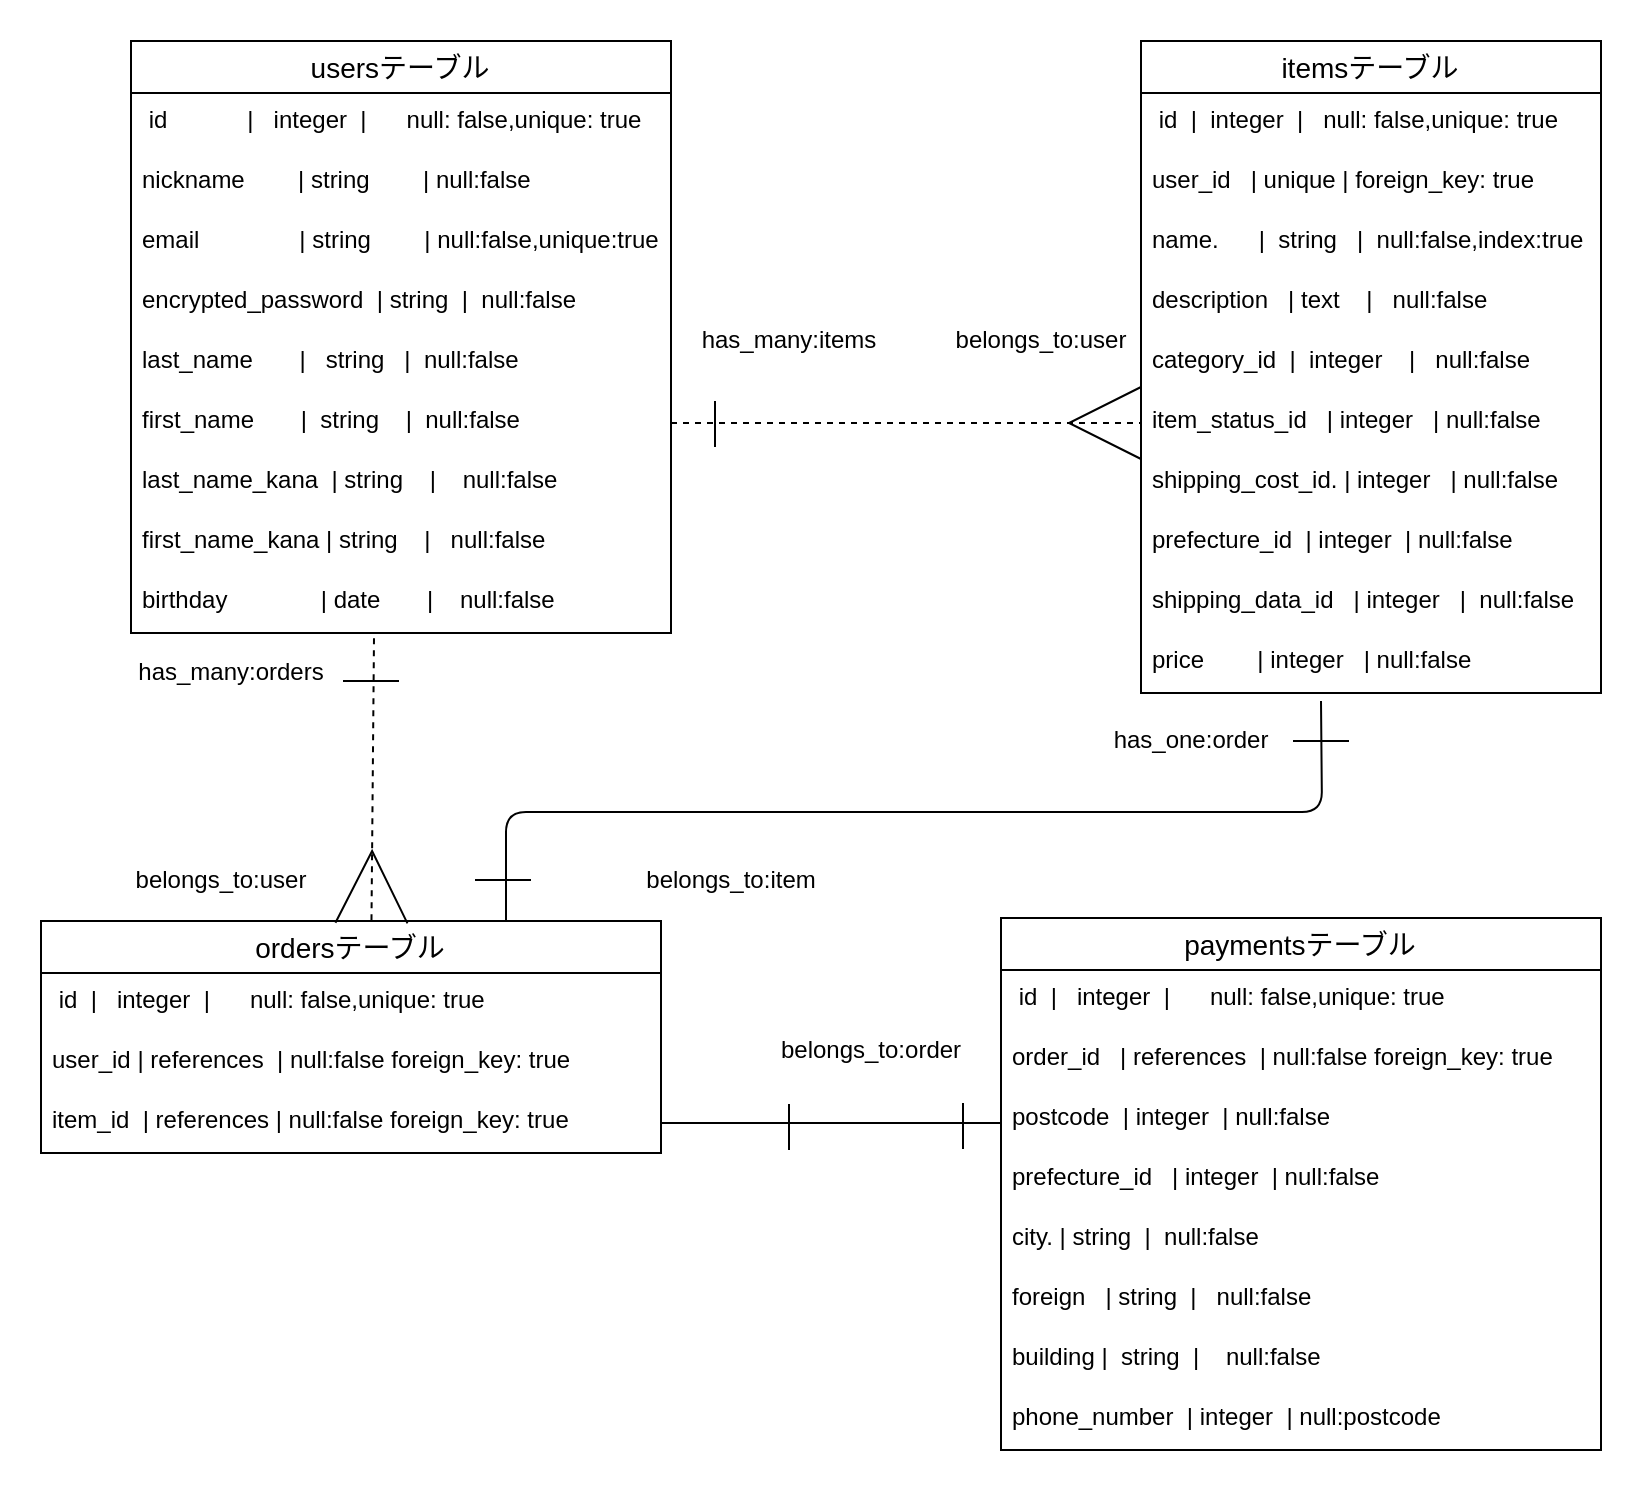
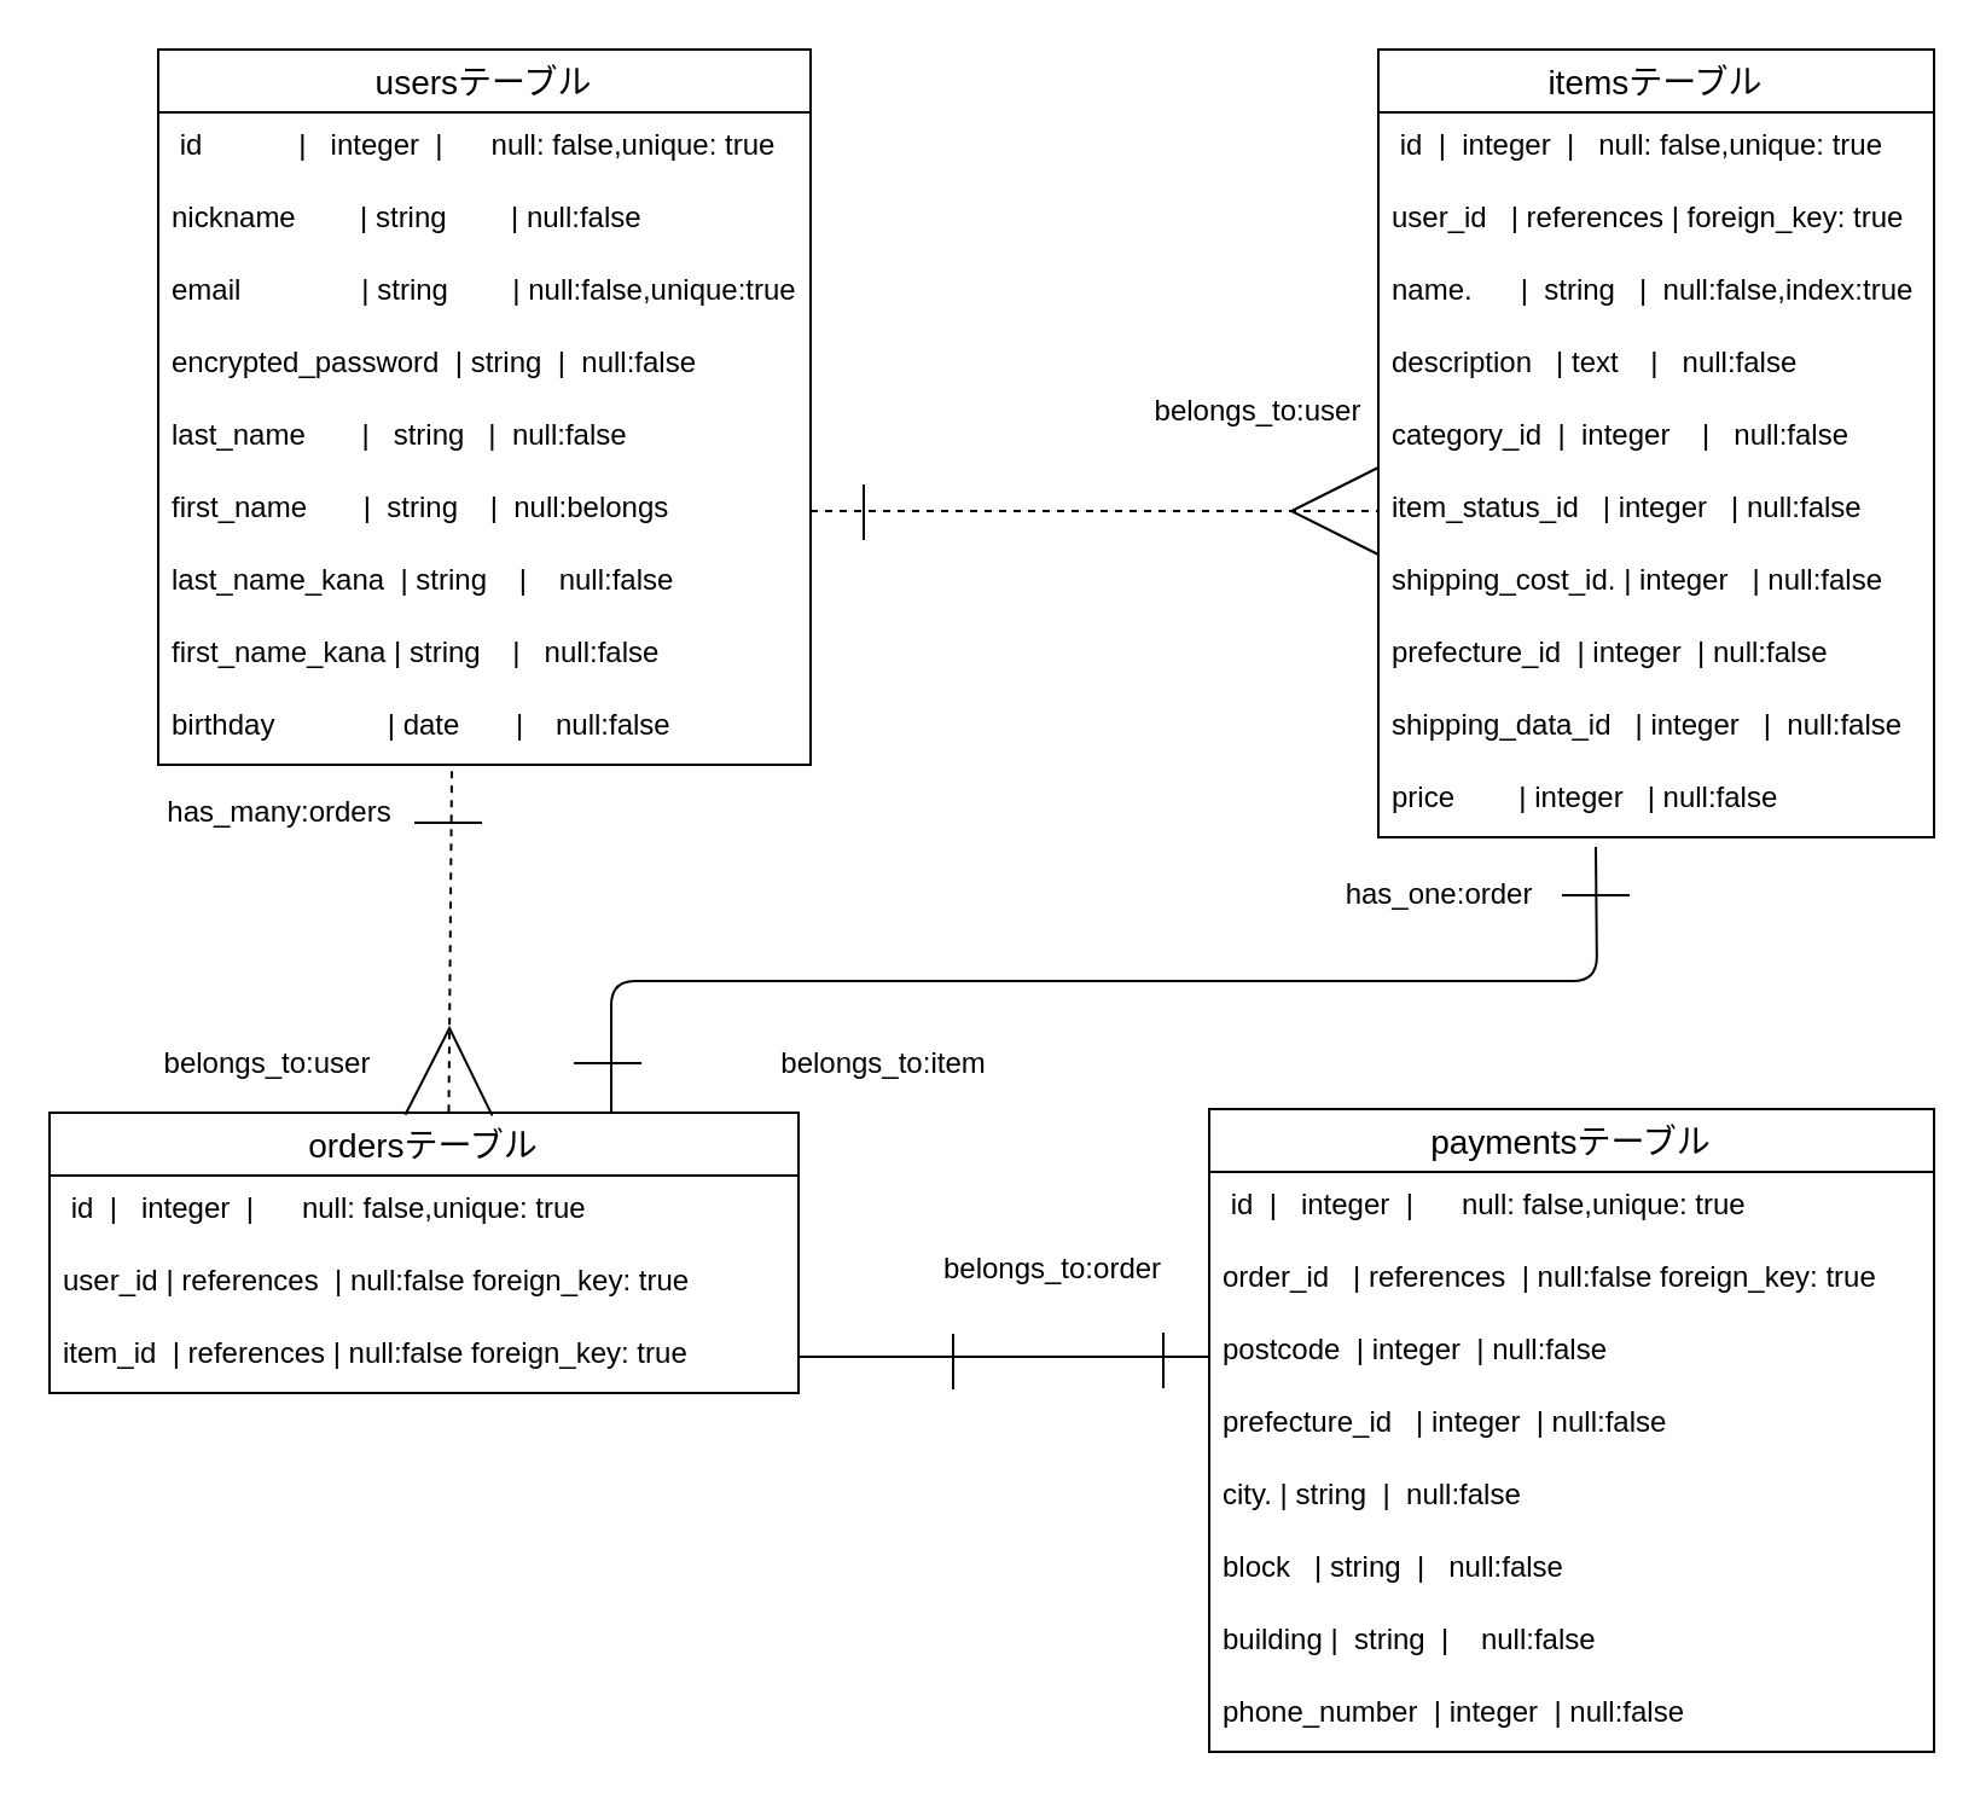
- <mxCell id="14" value="user_id   | unique | foreign_key: true" style="text;strokeColor=none;fillColor=none;spacingLeft=4;spacingRight=4;overflow=hidden;rotatable=0;points=[[0,0.5],[1,0.5]];portConstraint=eastwest;fontSize=12;" vertex="1" parent="12"><mxGeometry y="56" width="230" height="30" as="geometry" /></mxCell>
+ <mxCell id="14" value="user_id   | references | foreign_key: true" style="text;strokeColor=none;fillColor=none;spacingLeft=4;spacingRight=4;overflow=hidden;rotatable=0;points=[[0,0.5],[1,0.5]];portConstraint=eastwest;fontSize=12;" vertex="1" parent="12"><mxGeometry y="56" width="230" height="30" as="geometry" /></mxCell>
- <mxCell id="55" value="has_many:items" style="text;html=1;resizable=0;autosize=1;align=center;verticalAlign=middle;points=[];fillColor=none;strokeColor=none;rounded=0;" vertex="1" parent="1"><mxGeometry x="344" y="160" width="100" height="20" as="geometry" /></mxCell>
- <mxCell id="8" value="first_name       |  string    |  null:false" style="text;strokeColor=none;fillColor=none;spacingLeft=4;spacingRight=4;overflow=hidden;rotatable=0;points=[[0,0.5],[1,0.5]];portConstraint=eastwest;fontSize=12;" vertex="1" parent="2"><mxGeometry y="176" width="270" height="30" as="geometry" /></mxCell>
+ <mxCell id="8" value="first_name       |  string    |  null:belongs" style="text;strokeColor=none;fillColor=none;spacingLeft=4;spacingRight=4;overflow=hidden;rotatable=0;points=[[0,0.5],[1,0.5]];portConstraint=eastwest;fontSize=12;" vertex="1" parent="2"><mxGeometry y="176" width="270" height="30" as="geometry" /></mxCell>
- <mxCell id="34" value="foreign   | string  |   null:false" style="text;strokeColor=none;fillColor=none;spacingLeft=4;spacingRight=4;overflow=hidden;rotatable=0;points=[[0,0.5],[1,0.5]];portConstraint=eastwest;fontSize=12;" vertex="1" parent="28"><mxGeometry y="176" width="300" height="30" as="geometry" /></mxCell>
+ <mxCell id="34" value="block   | string  |   null:false" style="text;strokeColor=none;fillColor=none;spacingLeft=4;spacingRight=4;overflow=hidden;rotatable=0;points=[[0,0.5],[1,0.5]];portConstraint=eastwest;fontSize=12;" vertex="1" parent="28"><mxGeometry y="176" width="300" height="30" as="geometry" /></mxCell>
- <mxCell id="36" value="phone_number  | integer  | null:postcode" style="text;strokeColor=none;fillColor=none;spacingLeft=4;spacingRight=4;overflow=hidden;rotatable=0;points=[[0,0.5],[1,0.5]];portConstraint=eastwest;fontSize=12;" vertex="1" parent="28"><mxGeometry y="236" width="300" height="30" as="geometry" /></mxCell>
+ <mxCell id="36" value="phone_number  | integer  | null:false" style="text;strokeColor=none;fillColor=none;spacingLeft=4;spacingRight=4;overflow=hidden;rotatable=0;points=[[0,0.5],[1,0.5]];portConstraint=eastwest;fontSize=12;" vertex="1" parent="28"><mxGeometry y="236" width="300" height="30" as="geometry" /></mxCell>
